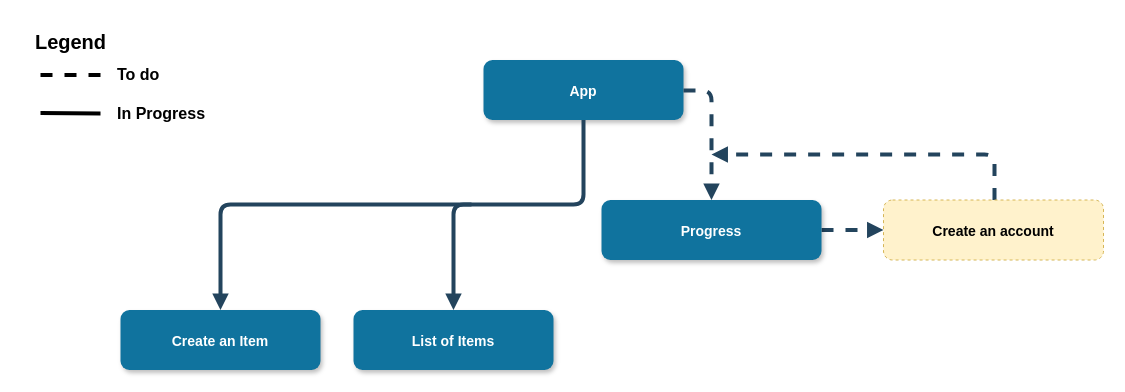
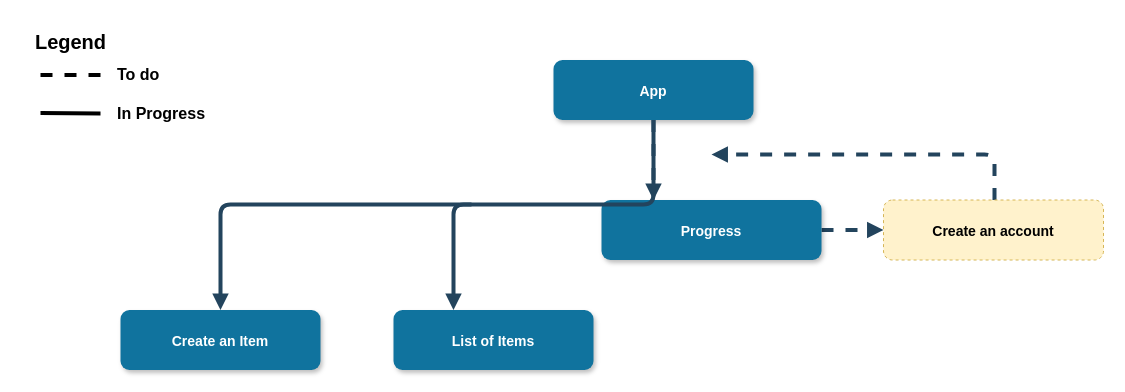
- <mxCell id="2" value="App" style="rounded=1;fillColor=#10739E;strokeColor=none;shadow=1;gradientColor=none;fontStyle=1;fontColor=#FFFFFF;fontSize=14;" parent="1" vertex="1"><mxGeometry x="483" y="59.5" width="200" height="60" as="geometry" /></mxCell>
+ <mxCell id="2" value="App" style="rounded=1;fillColor=#10739E;strokeColor=none;shadow=1;gradientColor=none;fontStyle=1;fontColor=#FFFFFF;fontSize=14;" parent="1" vertex="1"><mxGeometry x="553" y="59.5" width="200" height="60" as="geometry" /></mxCell>
- <mxCell id="8" value="List of Items" style="rounded=1;fillColor=#10739E;strokeColor=none;shadow=1;gradientColor=none;fontStyle=1;fontColor=#FFFFFF;fontSize=14;" parent="1" vertex="1"><mxGeometry x="353" y="309.5" width="200" height="60" as="geometry" /></mxCell>
+ <mxCell id="8" value="List of Items" style="rounded=1;fillColor=#10739E;strokeColor=none;shadow=1;gradientColor=none;fontStyle=1;fontColor=#FFFFFF;fontSize=14;" parent="1" vertex="1"><mxGeometry x="393" y="309.5" width="200" height="60" as="geometry" /></mxCell>
